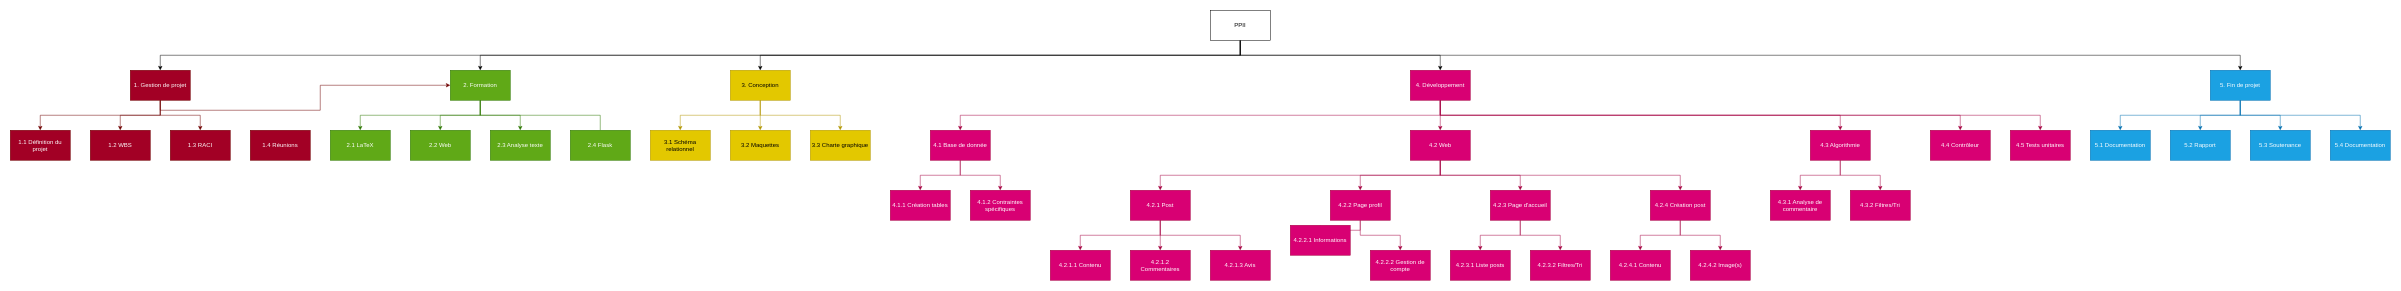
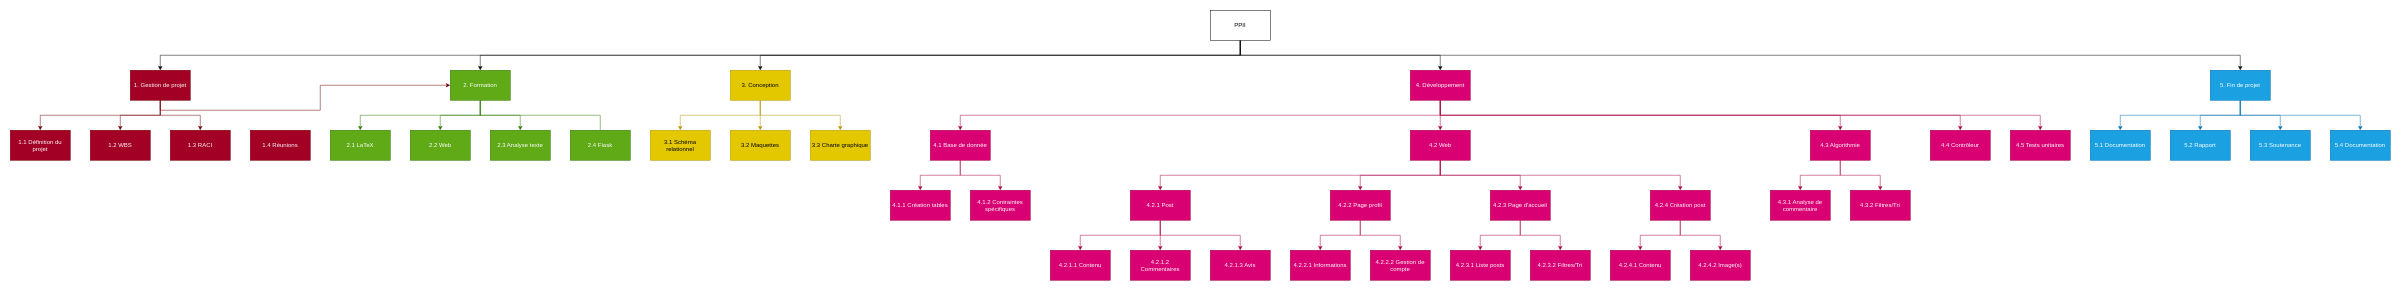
- <mxCell id="74" value="4.2.2.1 Informations" style="rounded=0;whiteSpace=wrap;html=1;fillColor=#d80073;fontColor=#ffffff;strokeColor=#A50040;" vertex="1" parent="1"><mxGeometry x="2580" y="450" width="120" height="60" as="geometry" /></mxCell>
+ <mxCell id="74" value="4.2.2.1 Informations" style="rounded=0;whiteSpace=wrap;html=1;fillColor=#d80073;fontColor=#ffffff;strokeColor=#A50040;" vertex="1" parent="1"><mxGeometry x="2580" y="500" width="120" height="60" as="geometry" /></mxCell>
